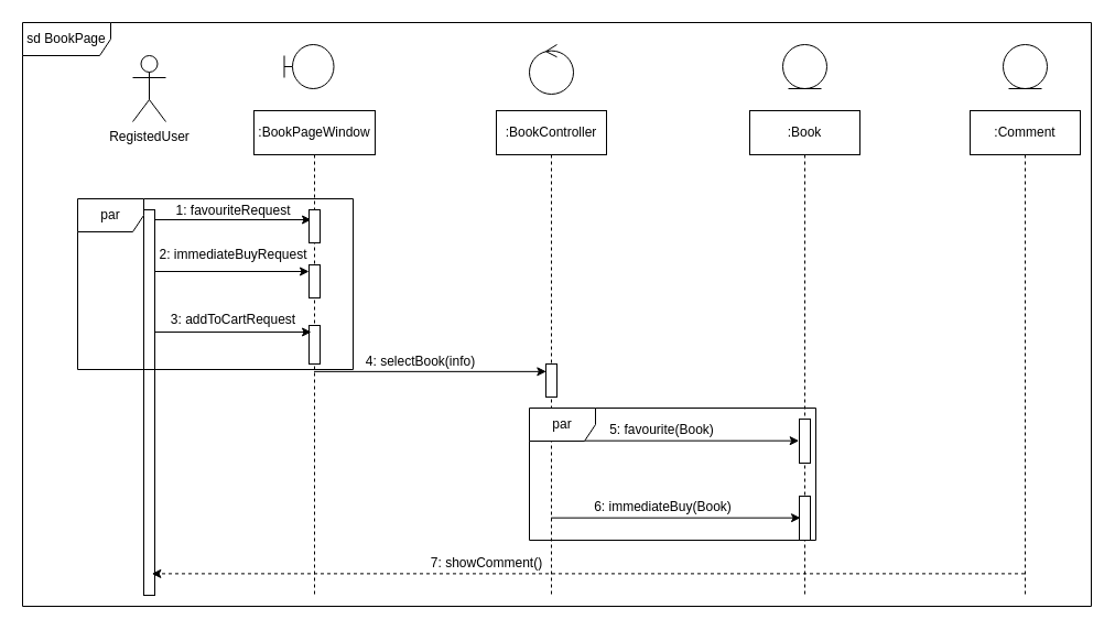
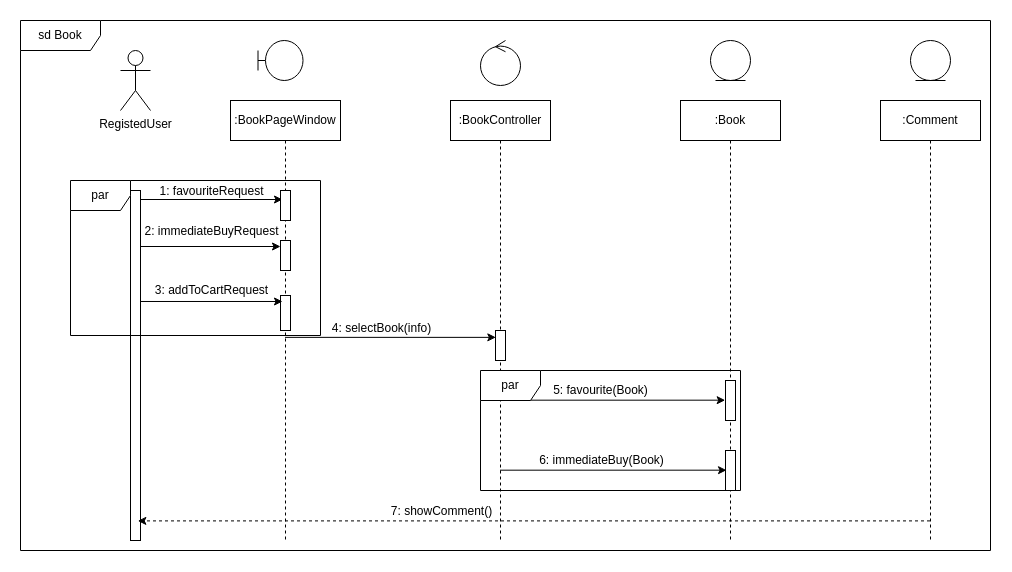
- <mxCell id="34" value="sd BookPage" style="shape=umlFrame;whiteSpace=wrap;html=1;width=80;height=30;" vertex="1" parent="1"><mxGeometry x="20" y="20" width="970" height="530" as="geometry" /></mxCell>
+ <mxCell id="34" value="sd Book" style="shape=umlFrame;whiteSpace=wrap;html=1;width=80;height=30;" vertex="1" parent="1"><mxGeometry x="20" y="20" width="970" height="530" as="geometry" /></mxCell>
